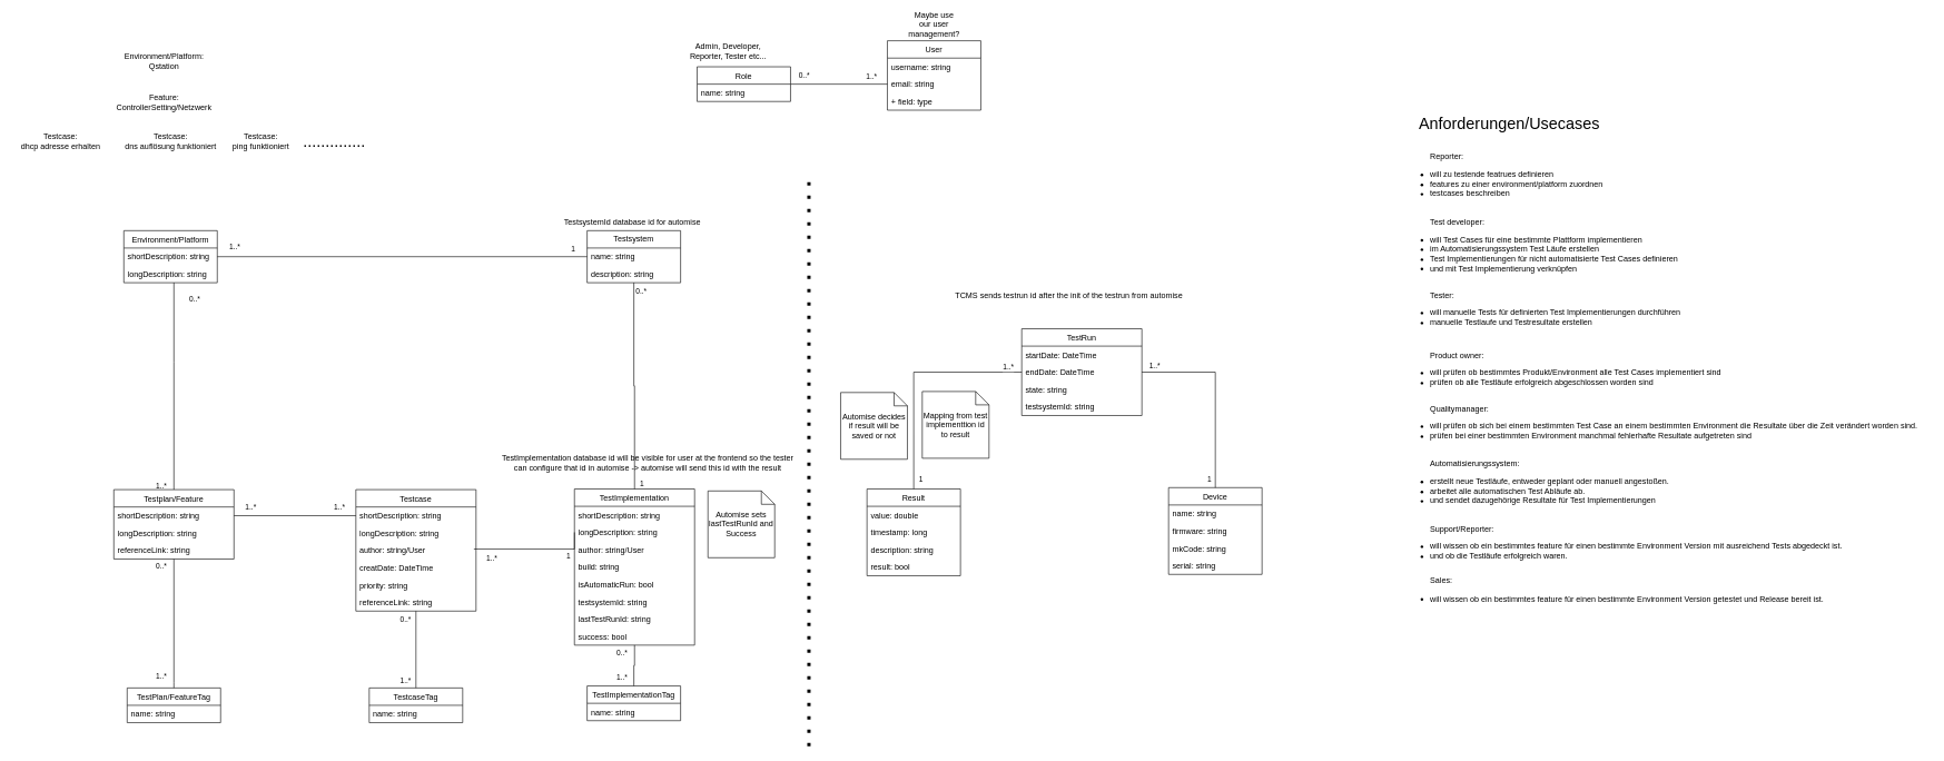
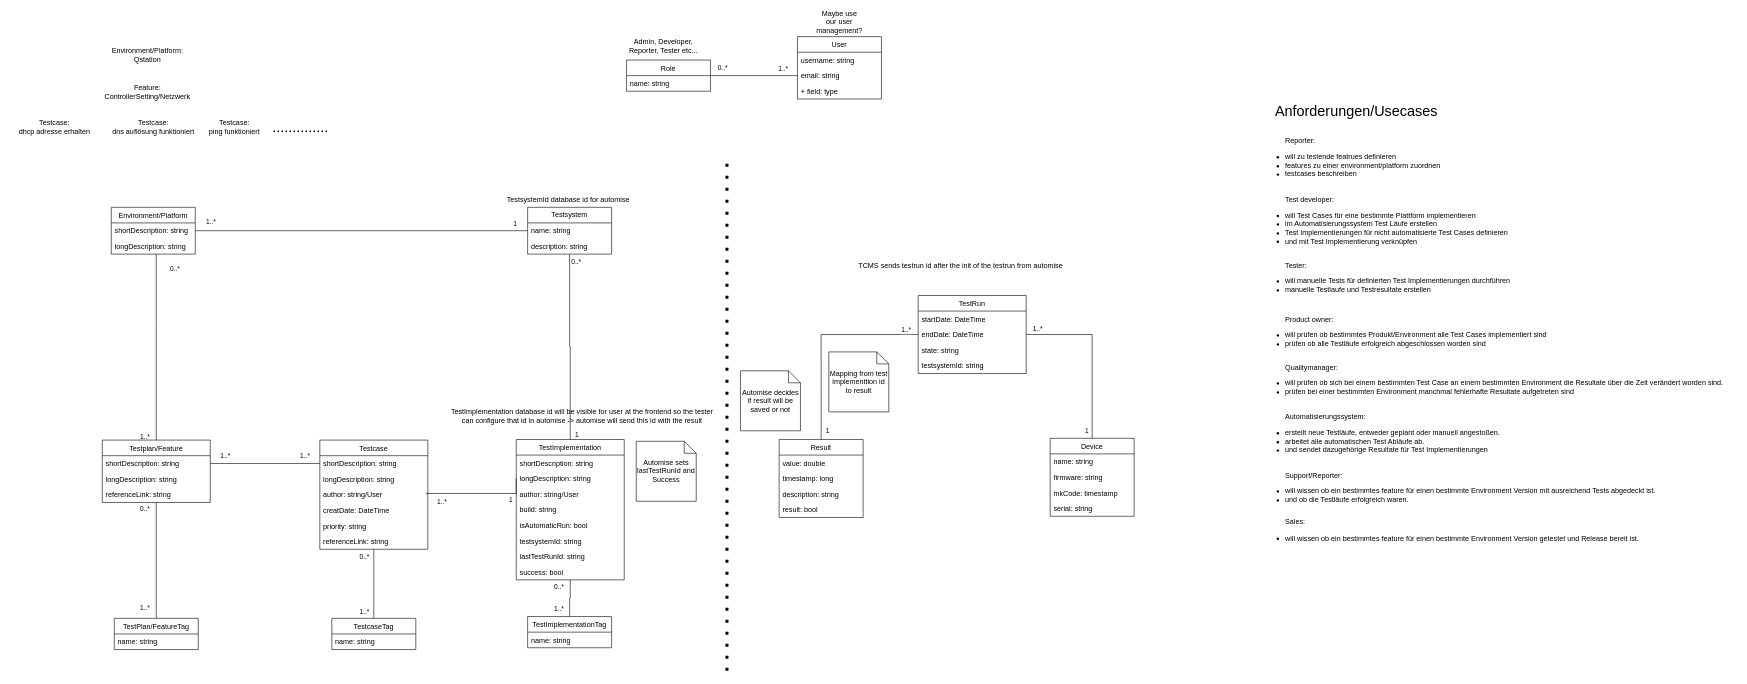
- <mxCell id="63" value="Admin, Developer, Reporter, Tester etc..." style="text;html=1;strokeColor=none;fillColor=none;align=center;verticalAlign=middle;whiteSpace=wrap;rounded=0;" parent="1" vertex="1"><mxGeometry x="1015" y="60.5" width="151.25" height="30" as="geometry" /></mxCell>
+ <mxCell id="63" value="Admin, Developer, Reporter, Tester etc..." style="text;html=1;strokeColor=none;fillColor=none;align=center;verticalAlign=middle;whiteSpace=wrap;rounded=0;" parent="1" vertex="1"><mxGeometry x="1030" y="60.5" width="151.25" height="30" as="geometry" /></mxCell>
- <mxCell id="105" value="Automise decides if result will be saved or not" style="shape=note;size=20;whiteSpace=wrap;html=1;" parent="1" vertex="1"><mxGeometry x="1258.75" y="587.5" width="100" height="100" as="geometry" /></mxCell>
+ <mxCell id="105" value="Automise decides if result will be saved or not" style="shape=note;size=20;whiteSpace=wrap;html=1;" parent="1" vertex="1"><mxGeometry x="1233.75" y="617.5" width="100" height="100" as="geometry" /></mxCell>
- <mxCell id="81" value="mkCode: string" style="text;strokeColor=none;fillColor=none;align=left;verticalAlign=top;spacingLeft=4;spacingRight=4;overflow=hidden;rotatable=0;points=[[0,0.5],[1,0.5]];portConstraint=eastwest;" parent="78" vertex="1"><mxGeometry y="78" width="140" height="26" as="geometry" /></mxCell>
+ <mxCell id="81" value="mkCode: timestamp" style="text;strokeColor=none;fillColor=none;align=left;verticalAlign=top;spacingLeft=4;spacingRight=4;overflow=hidden;rotatable=0;points=[[0,0.5],[1,0.5]];portConstraint=eastwest;" parent="78" vertex="1"><mxGeometry y="78" width="140" height="26" as="geometry" /></mxCell>
